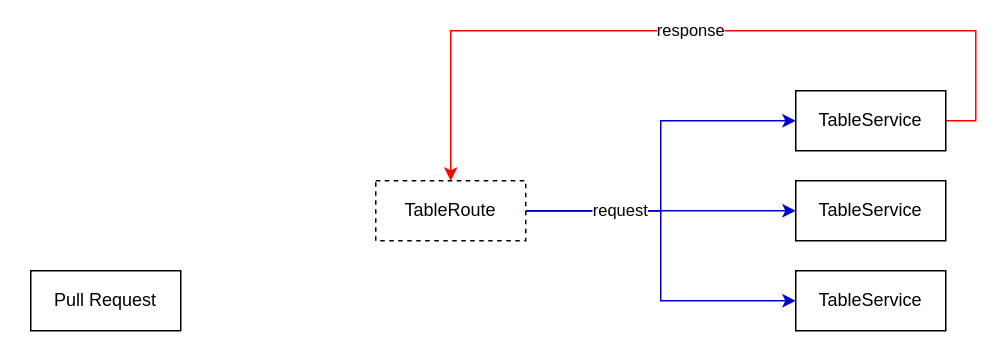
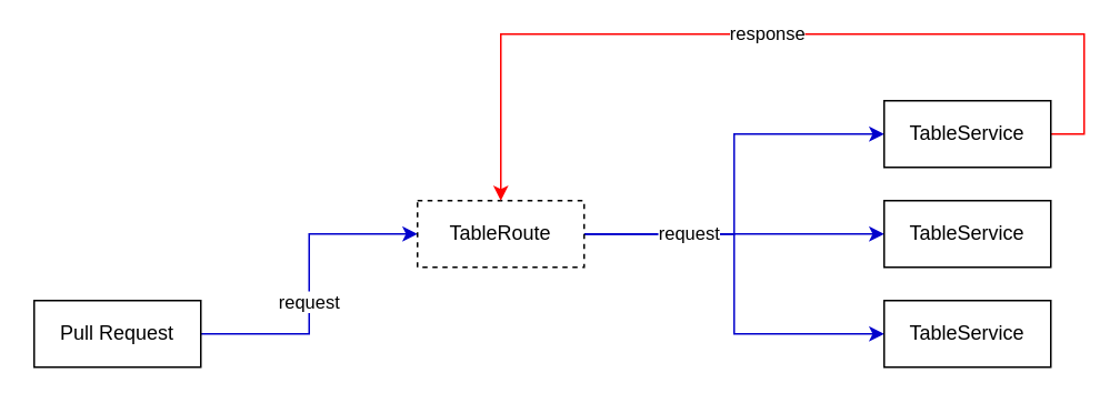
+ <mxCell id="2" style="edgeStyle=orthogonalEdgeStyle;rounded=0;orthogonalLoop=1;jettySize=auto;html=1;exitX=1;exitY=0.5;exitDx=0;exitDy=0;entryX=0;entryY=0.5;entryDx=0;entryDy=0;strokeColor=#0000CC;" parent="1" source="4" target="9" edge="1"><mxGeometry relative="1" as="geometry" /></mxCell>
+ <mxCell id="3" value="request" style="edgeLabel;html=1;align=center;verticalAlign=middle;resizable=0;points=[];" vertex="1" connectable="0" parent="2"><mxGeometry x="-0.108" y="1" relative="1" as="geometry"><mxPoint as="offset" /></mxGeometry></mxCell>
